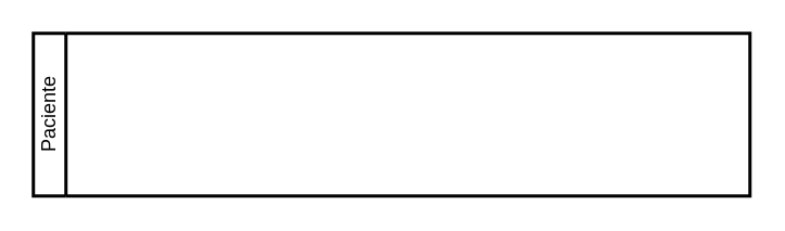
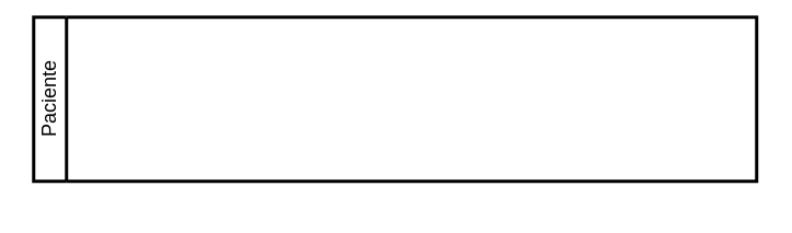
- <mxCell id="2" value="Paciente" style="swimlane;html=1;startSize=20;fontStyle=0;collapsible=0;horizontal=0;swimlaneLine=1;swimlaneFillColor=#ffffff;strokeWidth=2;whiteSpace=wrap;" vertex="1" parent="1"><mxGeometry x="20" y="20" width="440" height="100" as="geometry" /></mxCell>
+ <mxCell id="2" value="Paciente" style="swimlane;html=1;startSize=20;fontStyle=0;collapsible=0;horizontal=0;swimlaneLine=1;swimlaneFillColor=#ffffff;strokeWidth=2;whiteSpace=wrap;" vertex="1" parent="1"><mxGeometry x="20" y="10" width="440" height="100" as="geometry" /></mxCell>
